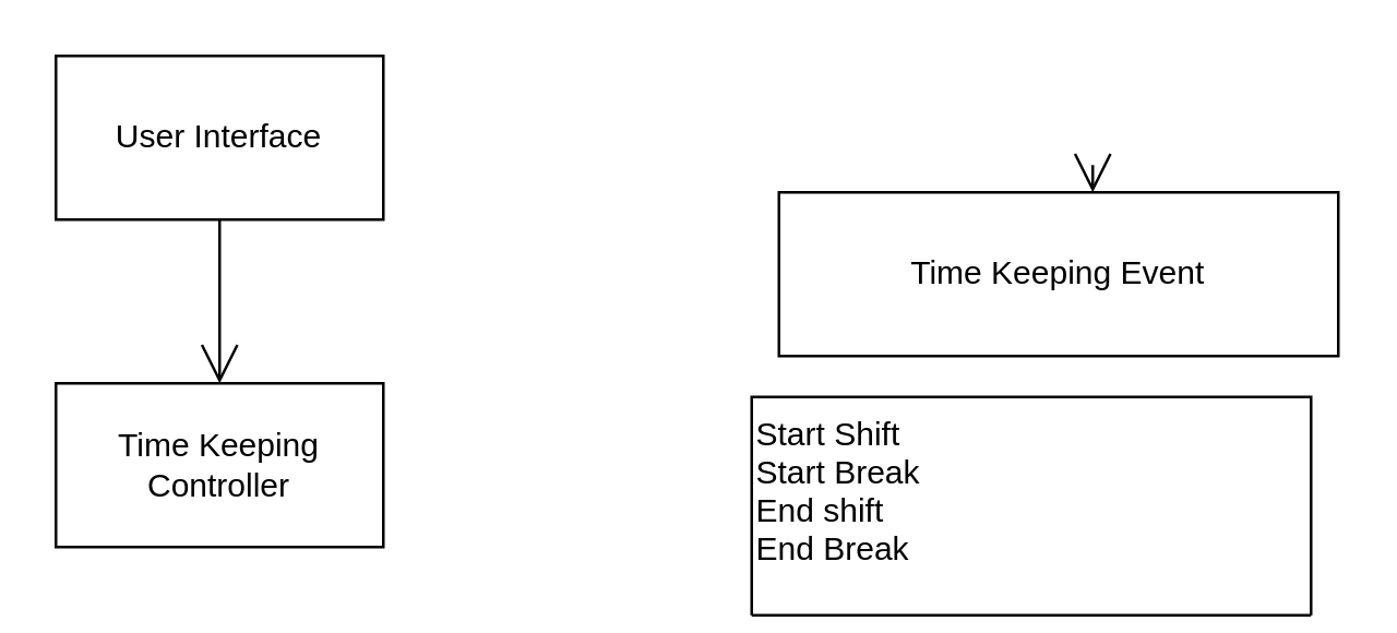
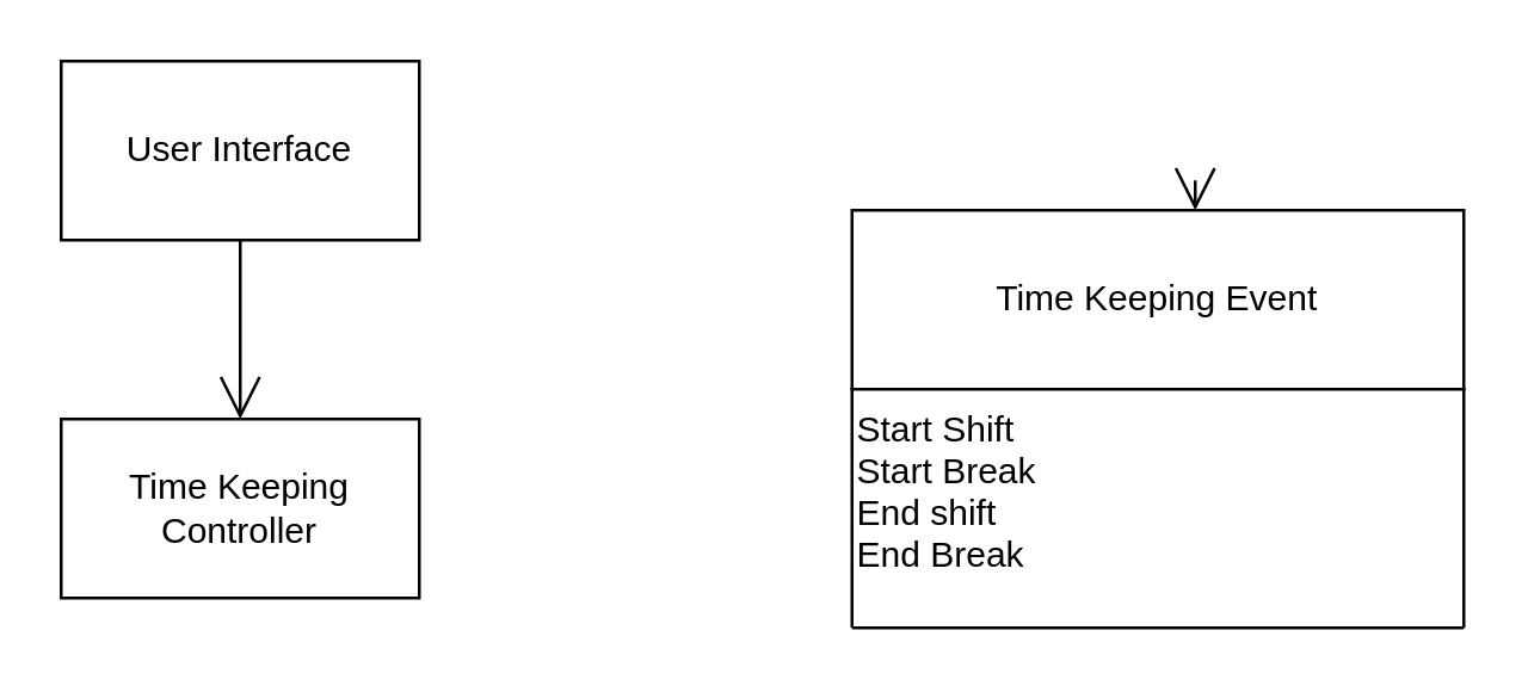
- <mxCell id="5" value="Start Shift&#10;Start Break&#10;End shift&#10;End Break" style="swimlane;fontStyle=0;align=left;verticalAlign=top;childLayout=stackLayout;horizontal=1;startSize=80;horizontalStack=0;resizeParent=1;resizeParentMax=0;resizeLast=0;collapsible=1;marginBottom=0;" vertex="1" parent="1"><mxGeometry x="275" y="145" width="205" height="80" as="geometry" /></mxCell>
+ <mxCell id="5" value="Start Shift&#10;Start Break&#10;End shift&#10;End Break" style="swimlane;fontStyle=0;align=left;verticalAlign=top;childLayout=stackLayout;horizontal=1;startSize=80;horizontalStack=0;resizeParent=1;resizeParentMax=0;resizeLast=0;collapsible=1;marginBottom=0;" vertex="1" parent="1"><mxGeometry x="285" y="130" width="205" height="80" as="geometry" /></mxCell>
